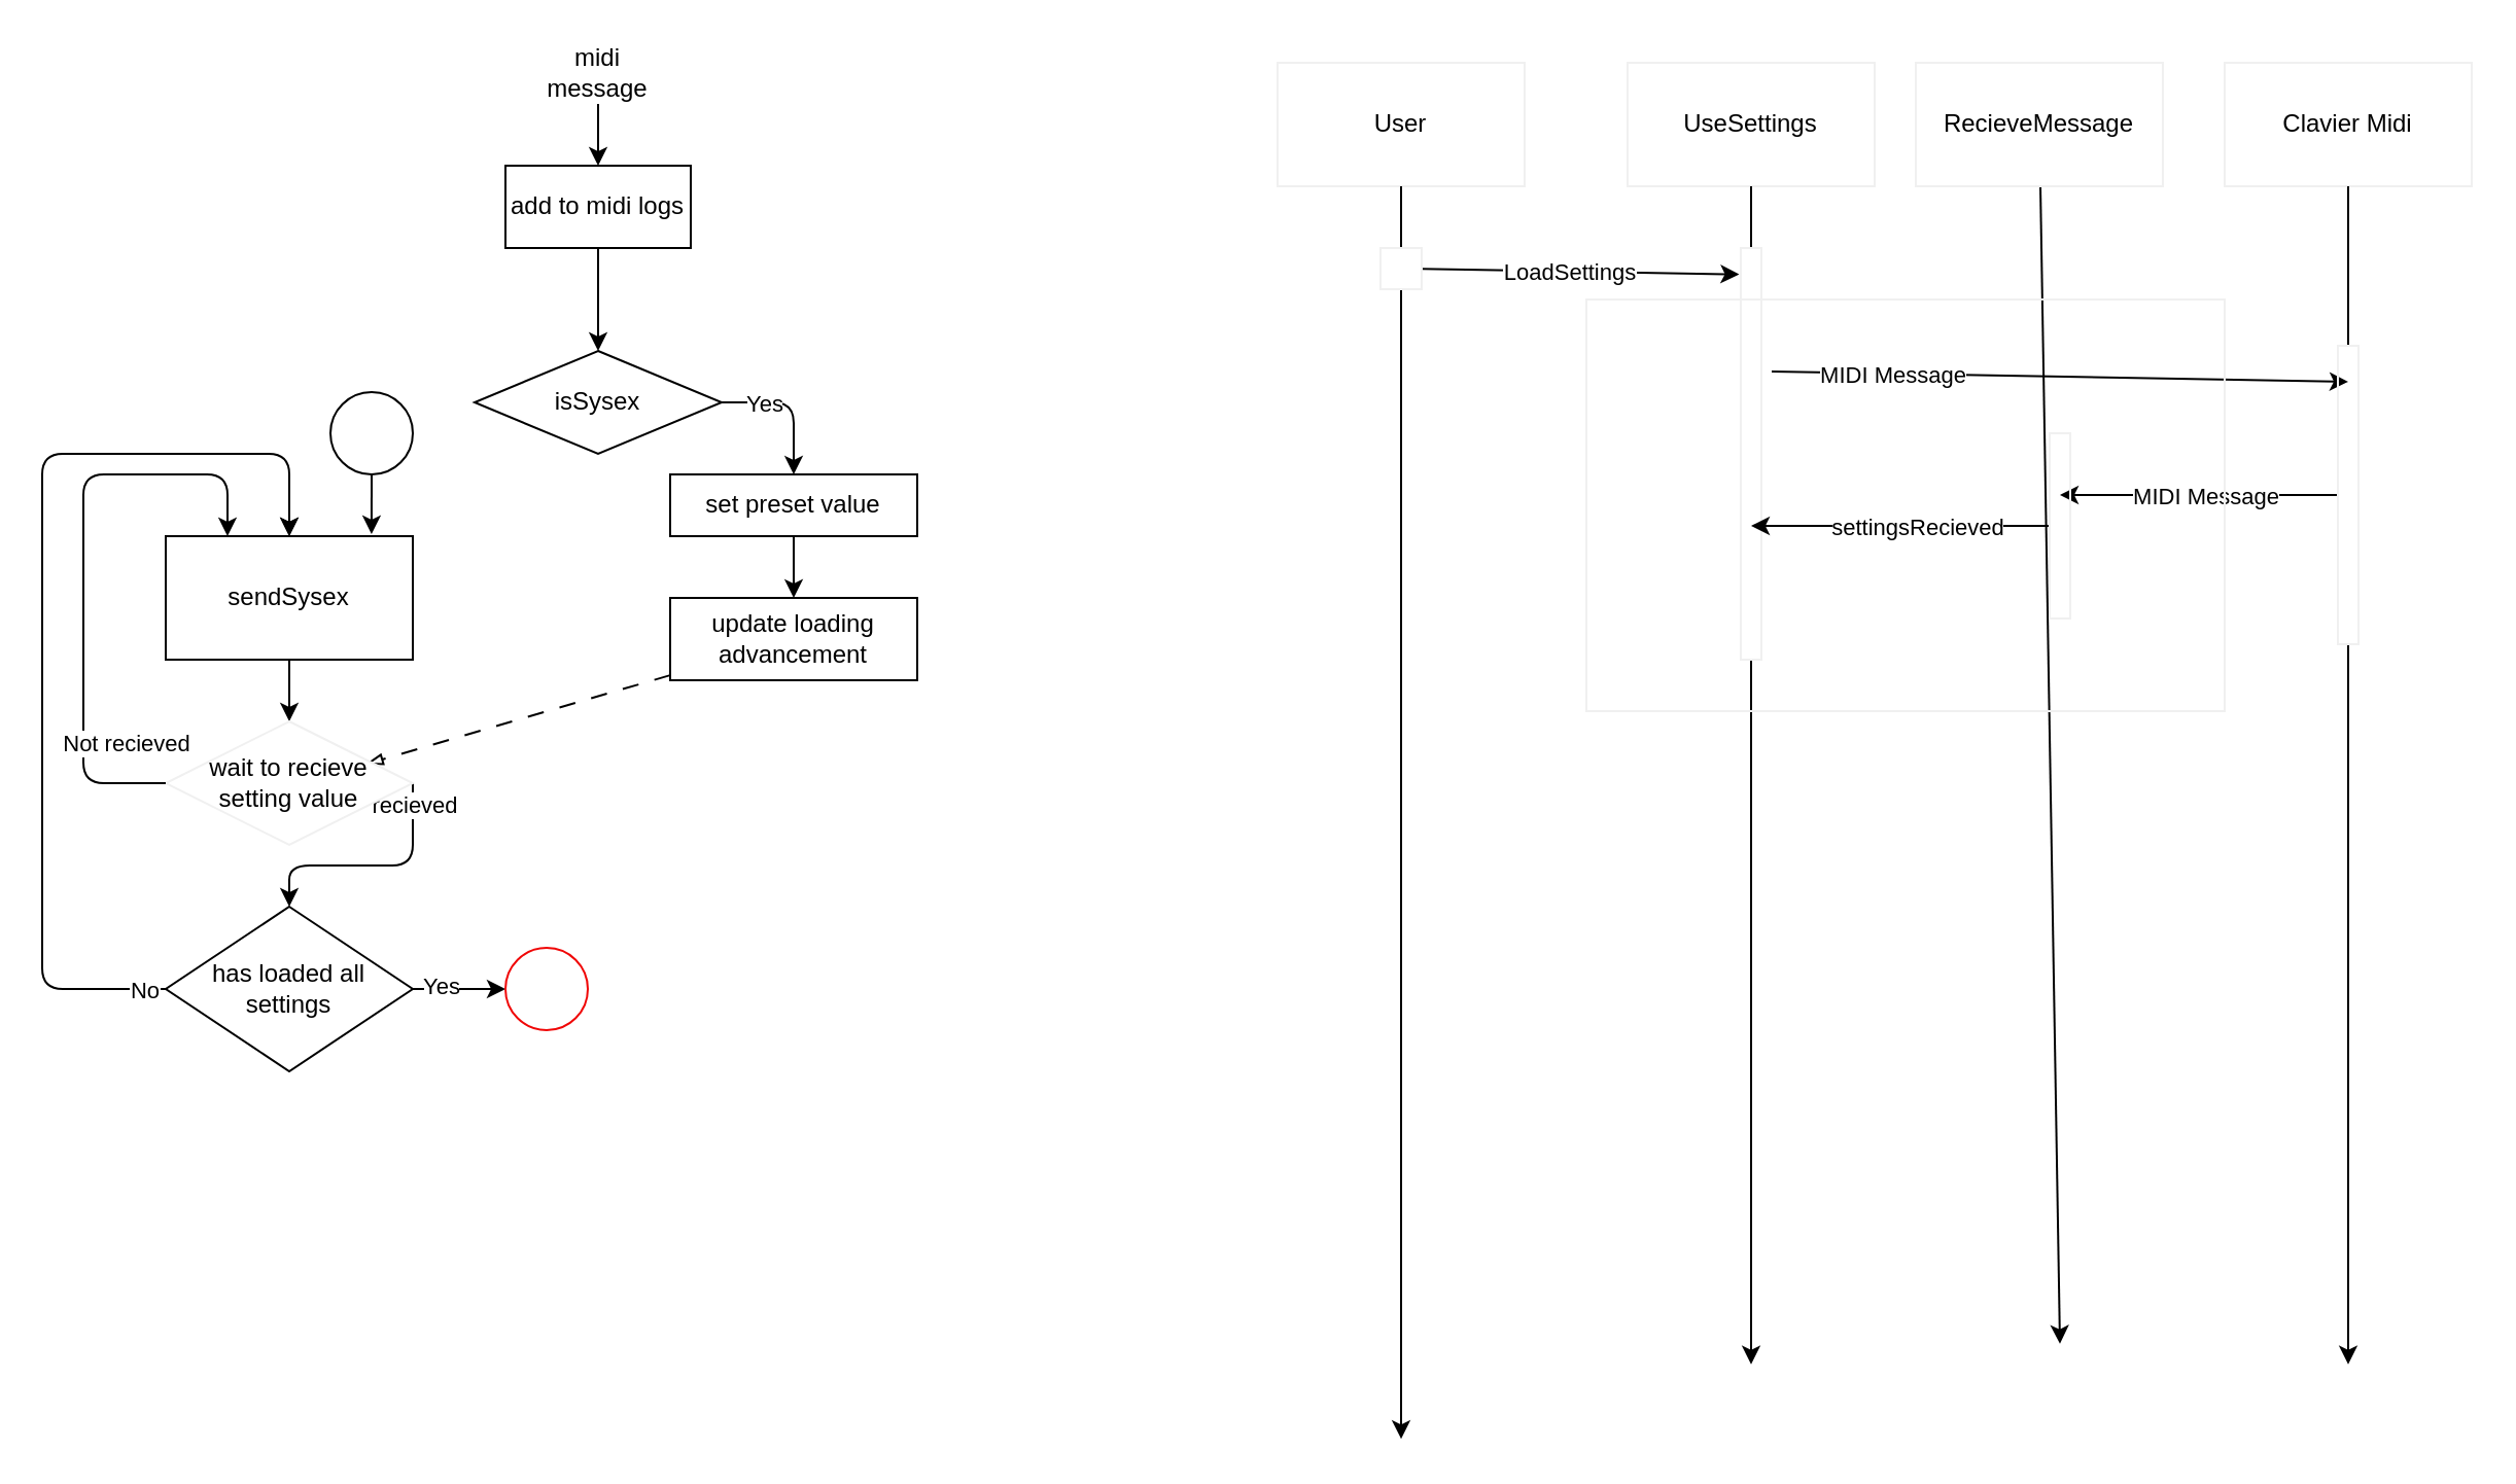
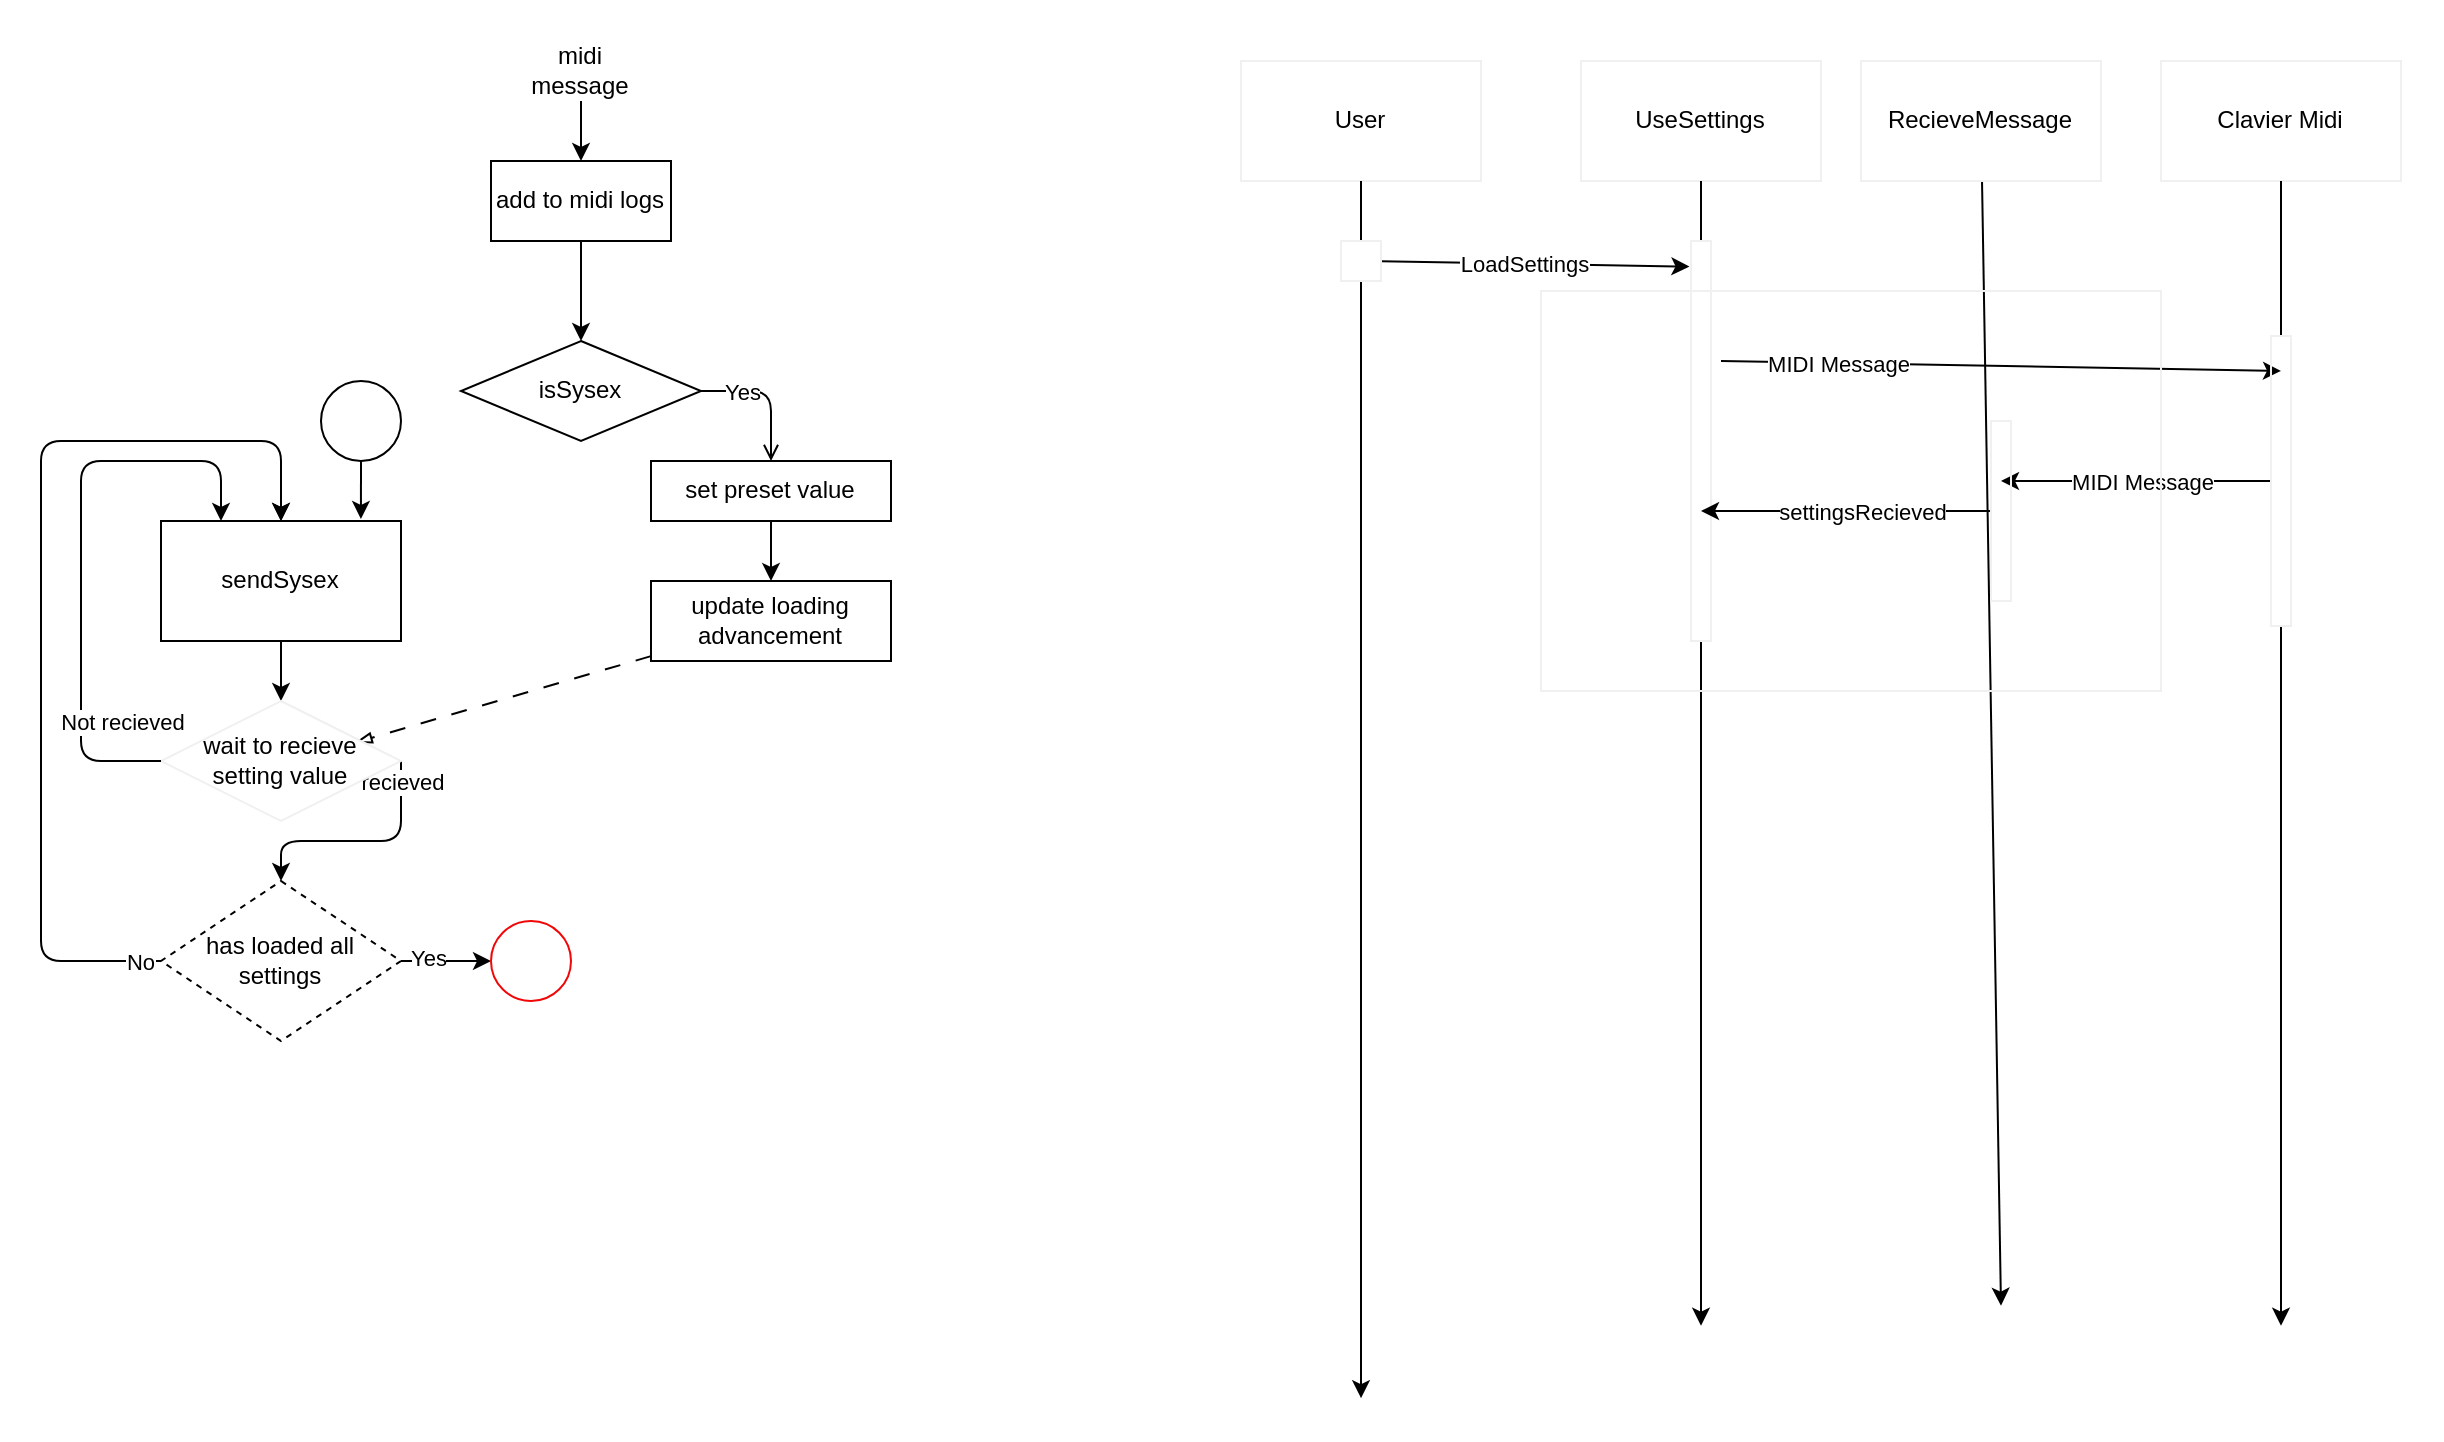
- <mxCell id="6" style="edgeStyle=none;html=1;entryX=0.5;entryY=0;entryDx=0;entryDy=0;" edge="1" parent="1" source="8" target="10"><mxGeometry relative="1" as="geometry"><mxPoint x="170" y="290" as="targetPoint" /><Array as="points"><mxPoint x="385" y="195" /></Array></mxGeometry></mxCell>
+ <mxCell id="6" style="edgeStyle=none;html=1;entryX=0.5;entryY=0;entryDx=0;entryDy=0;endArrow=open;" edge="1" parent="1" source="8" target="10"><mxGeometry relative="1" as="geometry"><mxPoint x="170" y="290" as="targetPoint" /><Array as="points"><mxPoint x="385" y="195" /></Array></mxGeometry></mxCell>
- <mxCell id="20" value="has loaded all settings" style="rhombus;whiteSpace=wrap;html=1;" vertex="1" parent="1"><mxGeometry x="80" y="440" width="120" height="80" as="geometry" /></mxCell>
+ <mxCell id="20" value="has loaded all settings" style="rhombus;whiteSpace=wrap;html=1;dashed=1;" vertex="1" parent="1"><mxGeometry x="80" y="440" width="120" height="80" as="geometry" /></mxCell>
